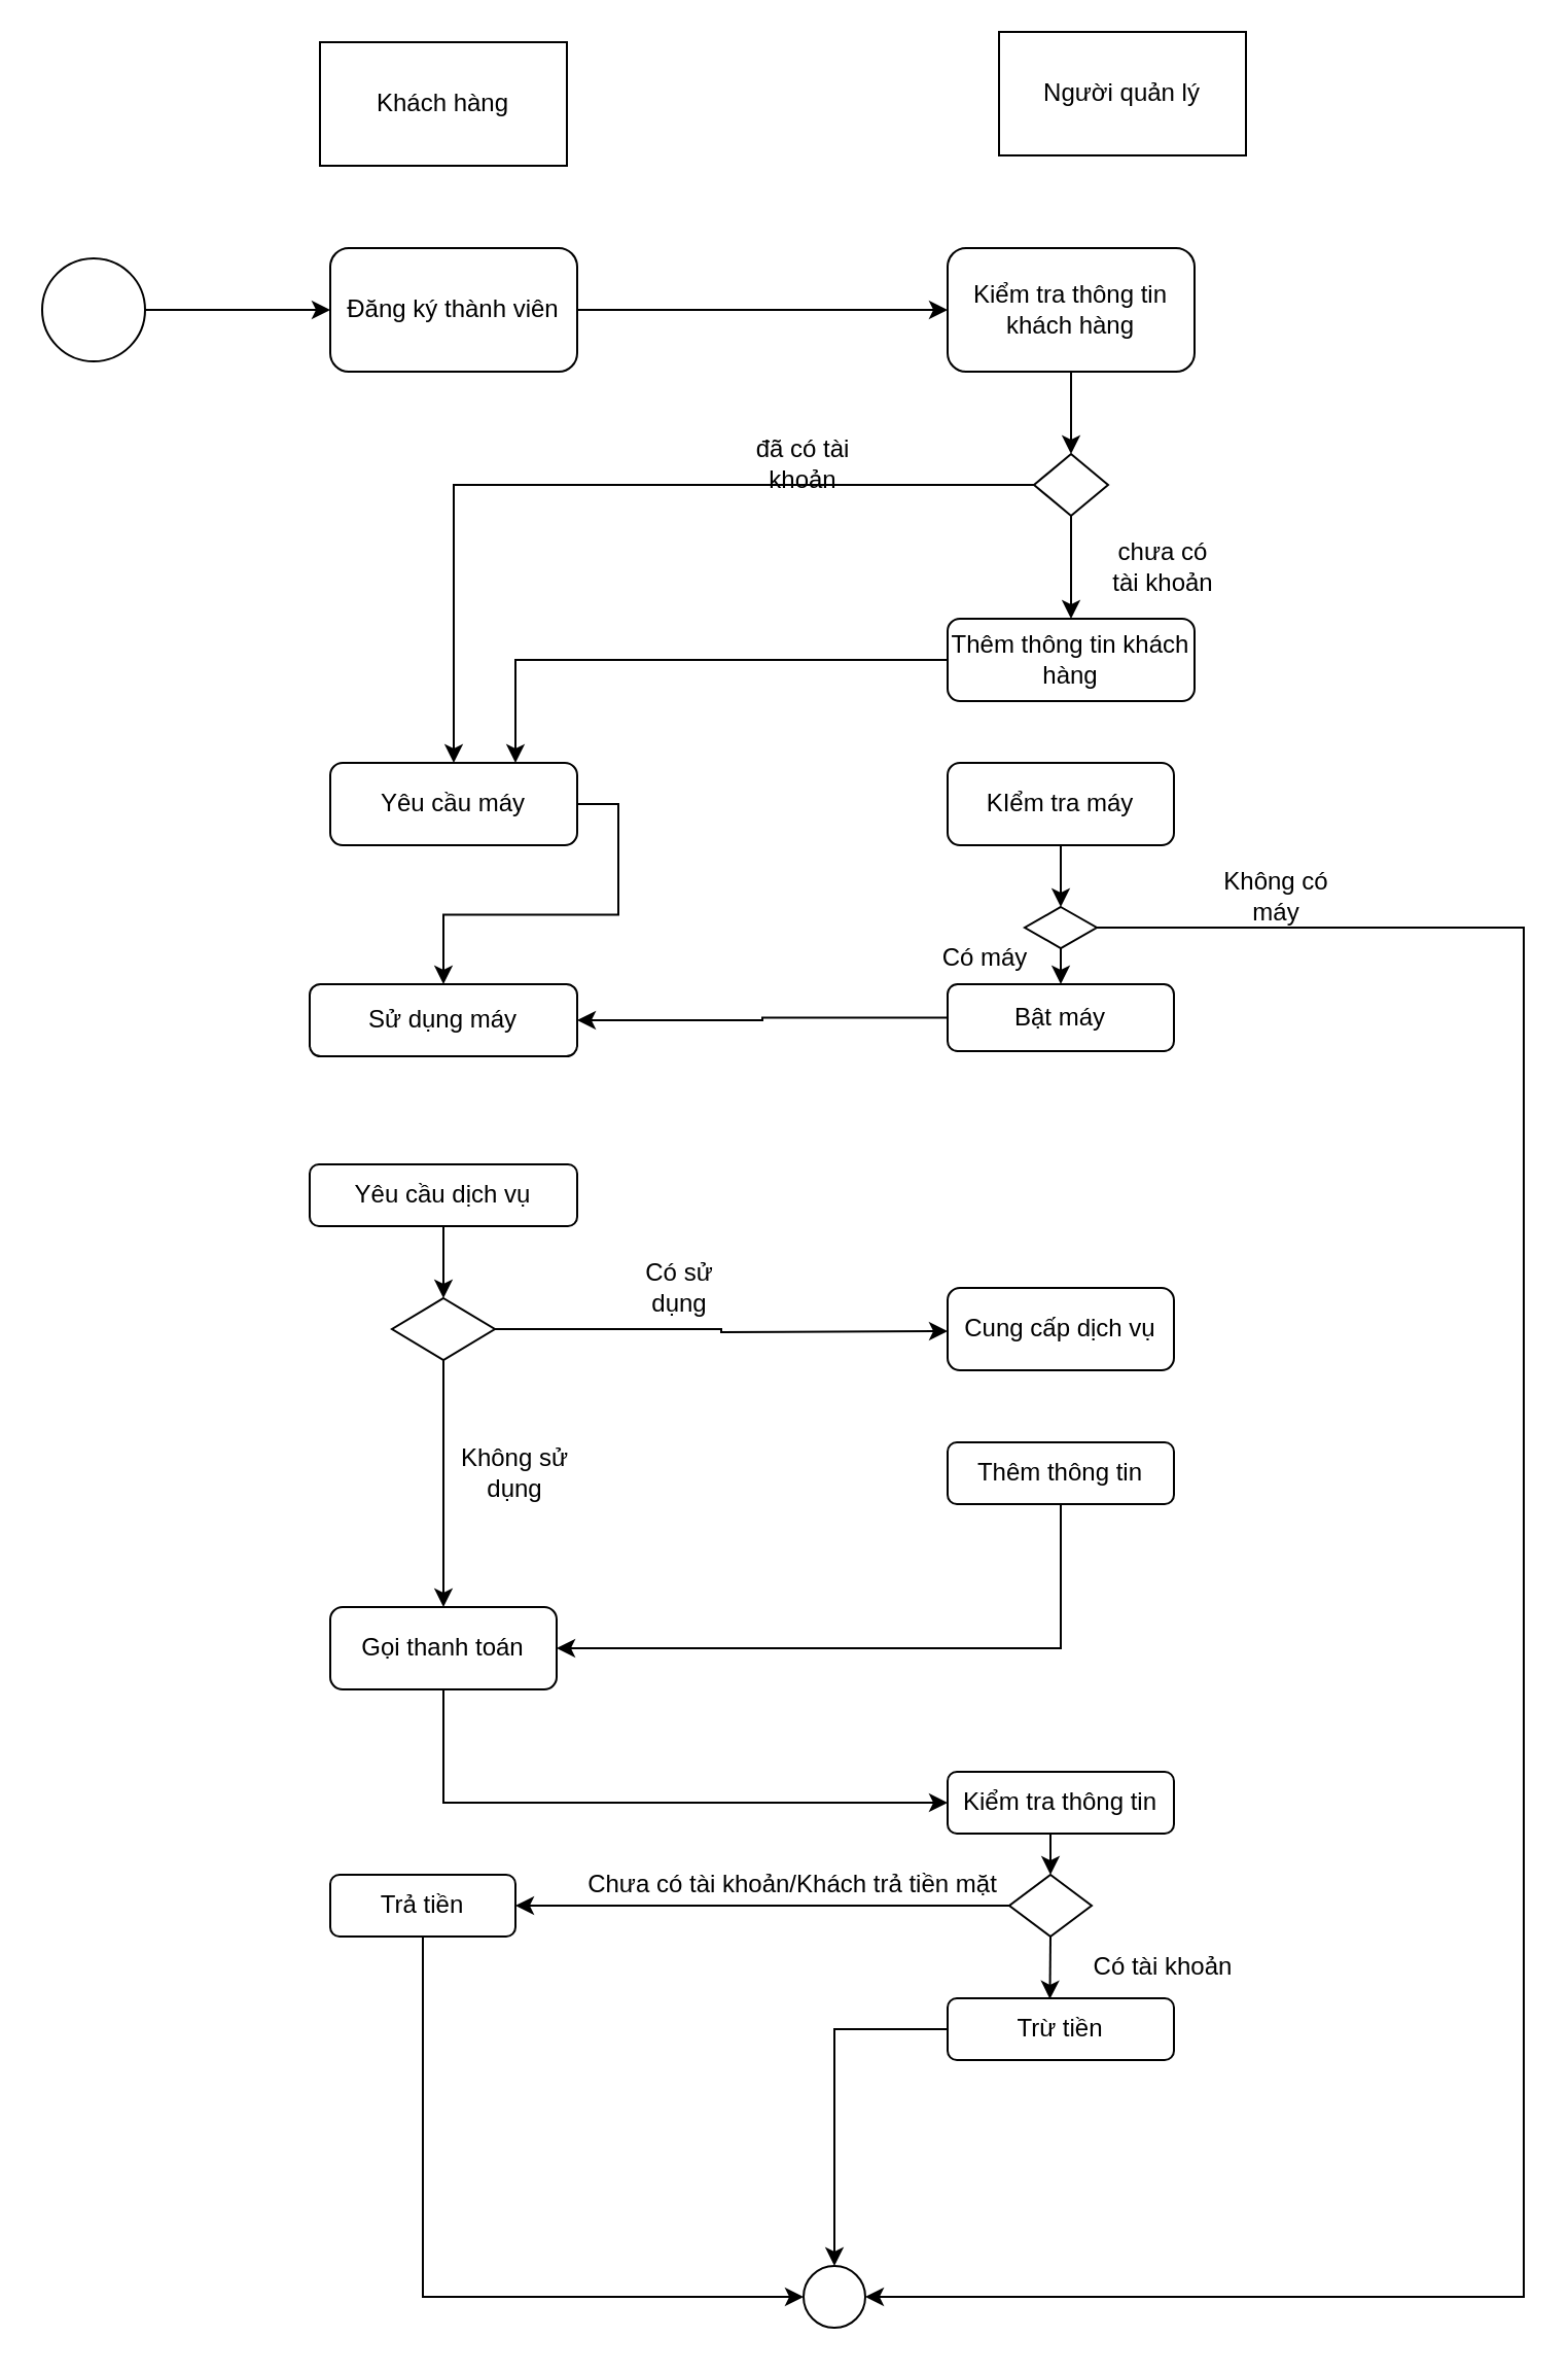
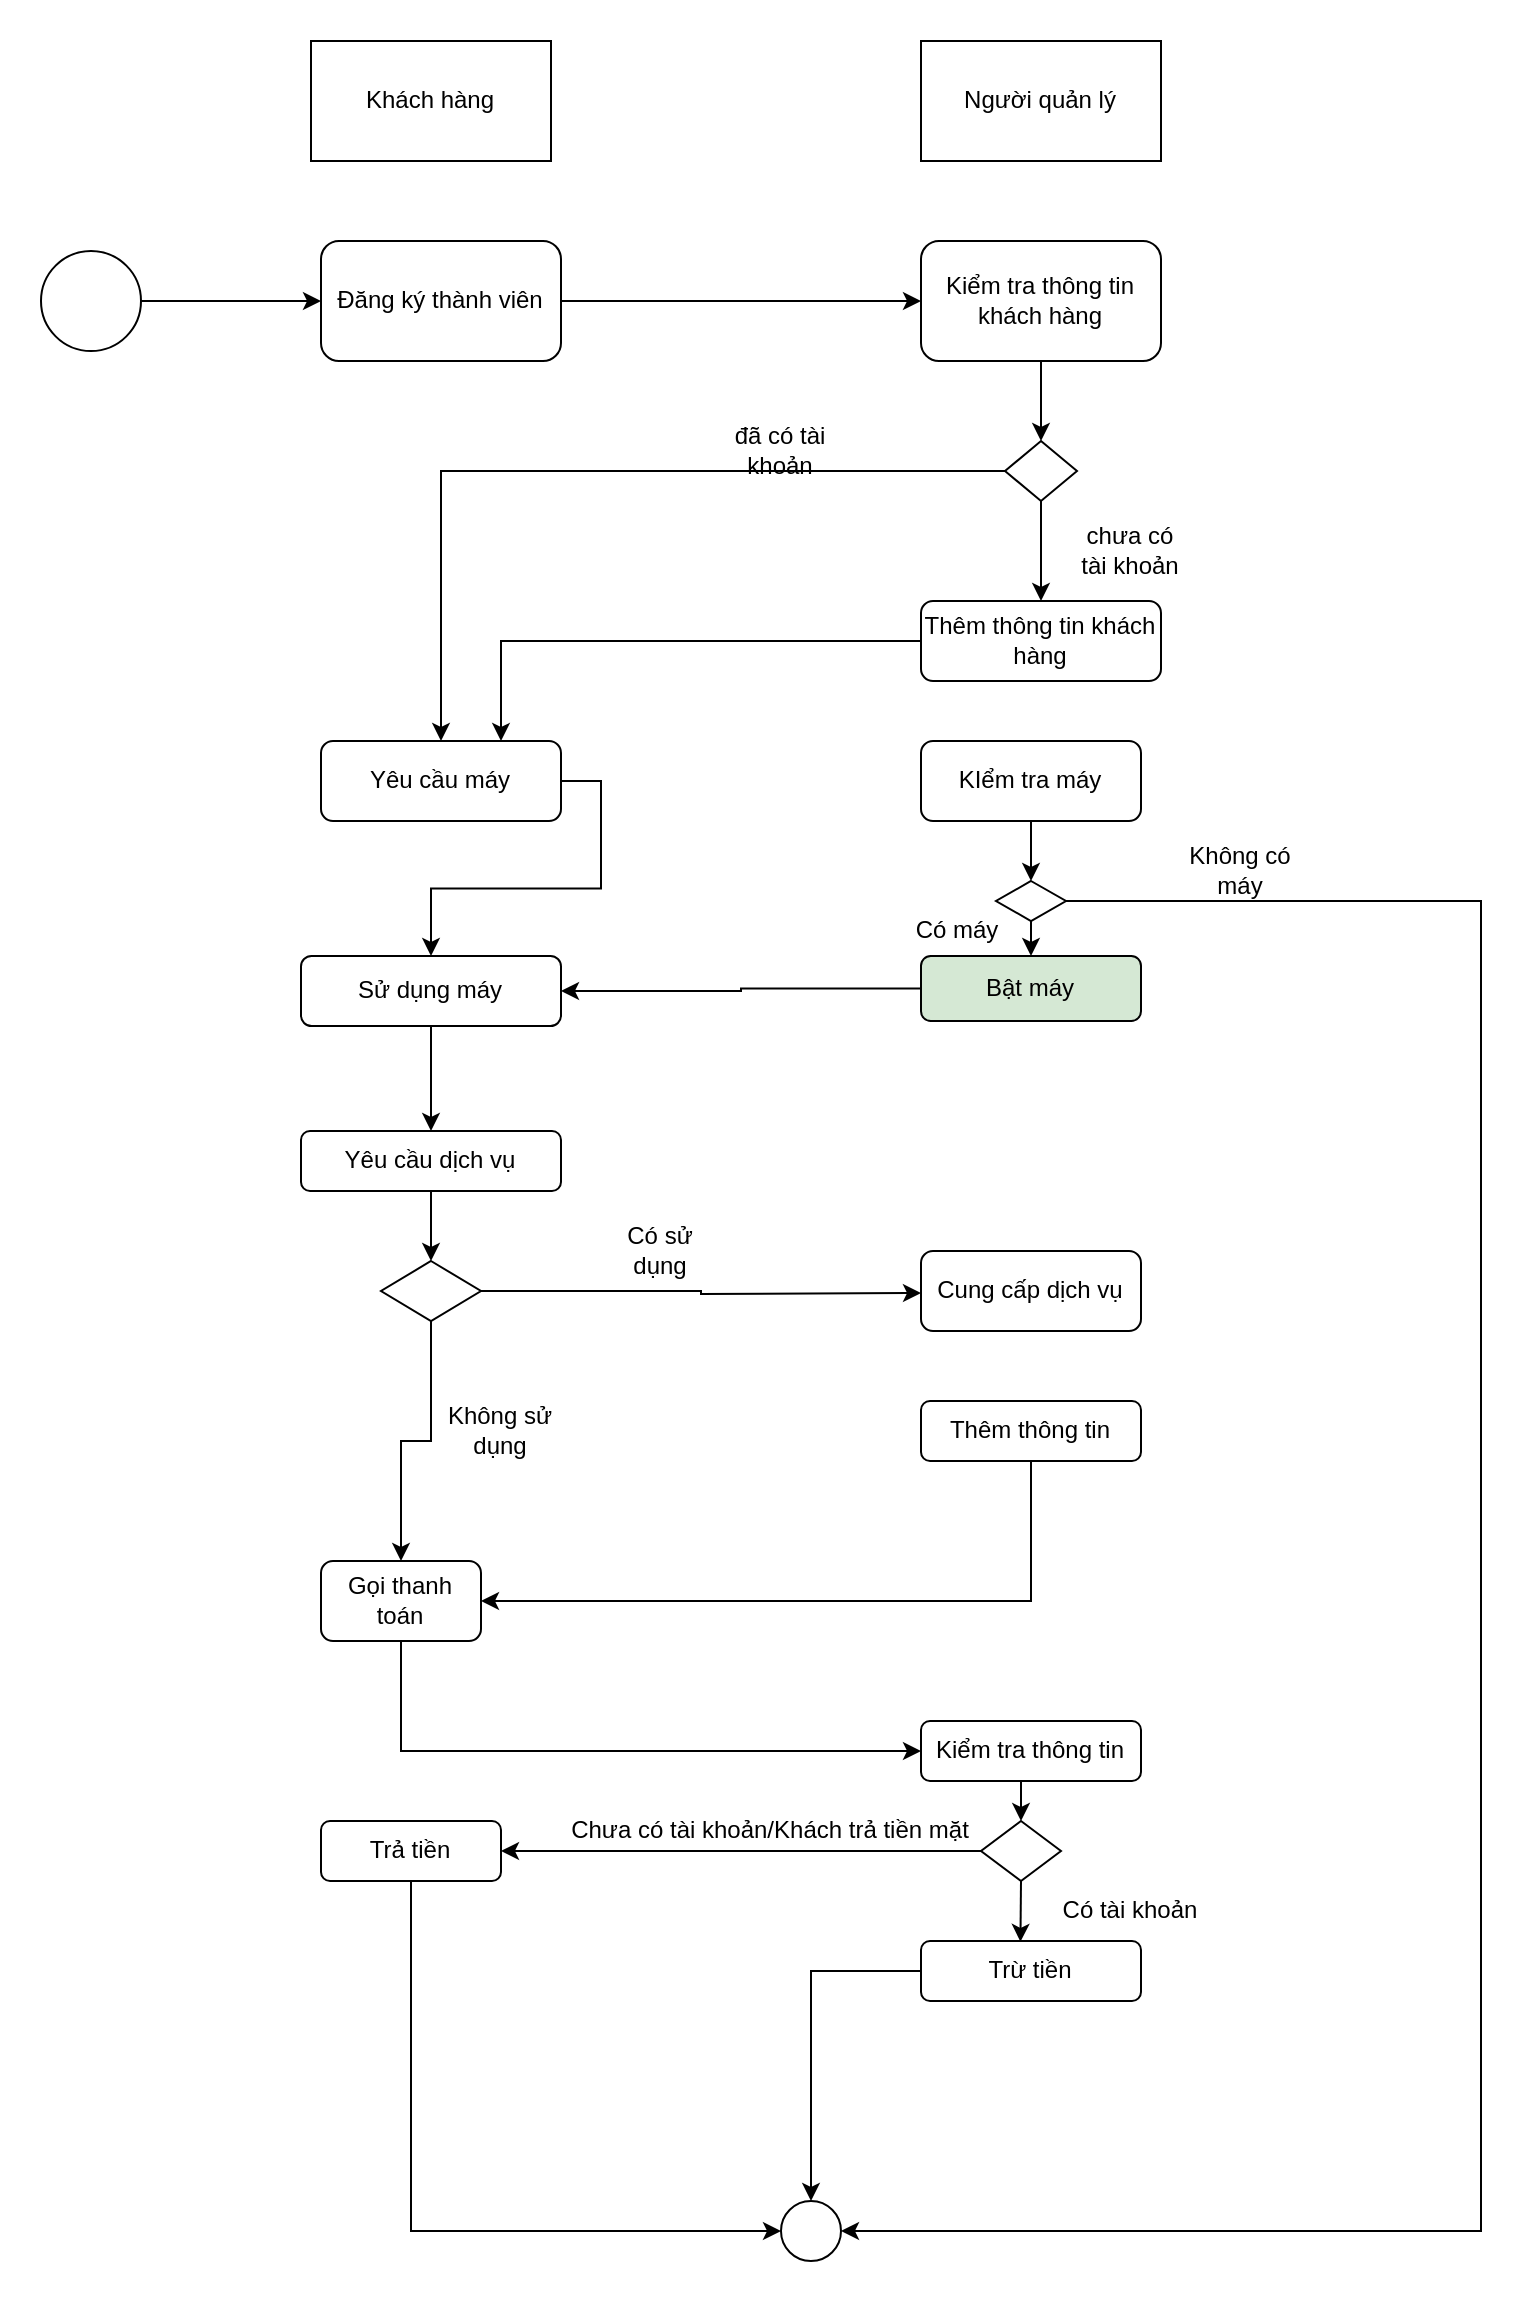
- <mxCell id="36" value="Người quản lý" style="rounded=0;whiteSpace=wrap;html=1;" vertex="1" parent="1"><mxGeometry x="485" y="15" width="120" height="60" as="geometry" /></mxCell>
+ <mxCell id="36" value="Người quản lý" style="rounded=0;whiteSpace=wrap;html=1;" vertex="1" parent="1"><mxGeometry x="460" y="20" width="120" height="60" as="geometry" /></mxCell>
- <mxCell id="18" value="Bật máy" style="rounded=1;whiteSpace=wrap;html=1;" vertex="1" parent="1"><mxGeometry x="460" y="477.5" width="110" height="32.5" as="geometry" /></mxCell>
+ <mxCell id="18" value="Bật máy" style="rounded=1;whiteSpace=wrap;html=1;fillColor=#d5e8d4;" vertex="1" parent="1"><mxGeometry x="460" y="477.5" width="110" height="32.5" as="geometry" /></mxCell>
+ <mxCell id="19" style="edgeStyle=orthogonalEdgeStyle;rounded=0;orthogonalLoop=1;jettySize=auto;html=1;exitX=0.5;exitY=1;exitDx=0;exitDy=0;" edge="1" parent="1" source="20" target="22"><mxGeometry relative="1" as="geometry" /></mxCell>
- <mxCell id="24" value="Gọi thanh toán" style="rounded=1;whiteSpace=wrap;html=1;" vertex="1" parent="1"><mxGeometry x="160" y="780" width="110" height="40" as="geometry" /></mxCell>
+ <mxCell id="24" value="Gọi thanh toán" style="rounded=1;whiteSpace=wrap;html=1;" vertex="1" parent="1"><mxGeometry x="160" y="780" width="80" height="40" as="geometry" /></mxCell>
